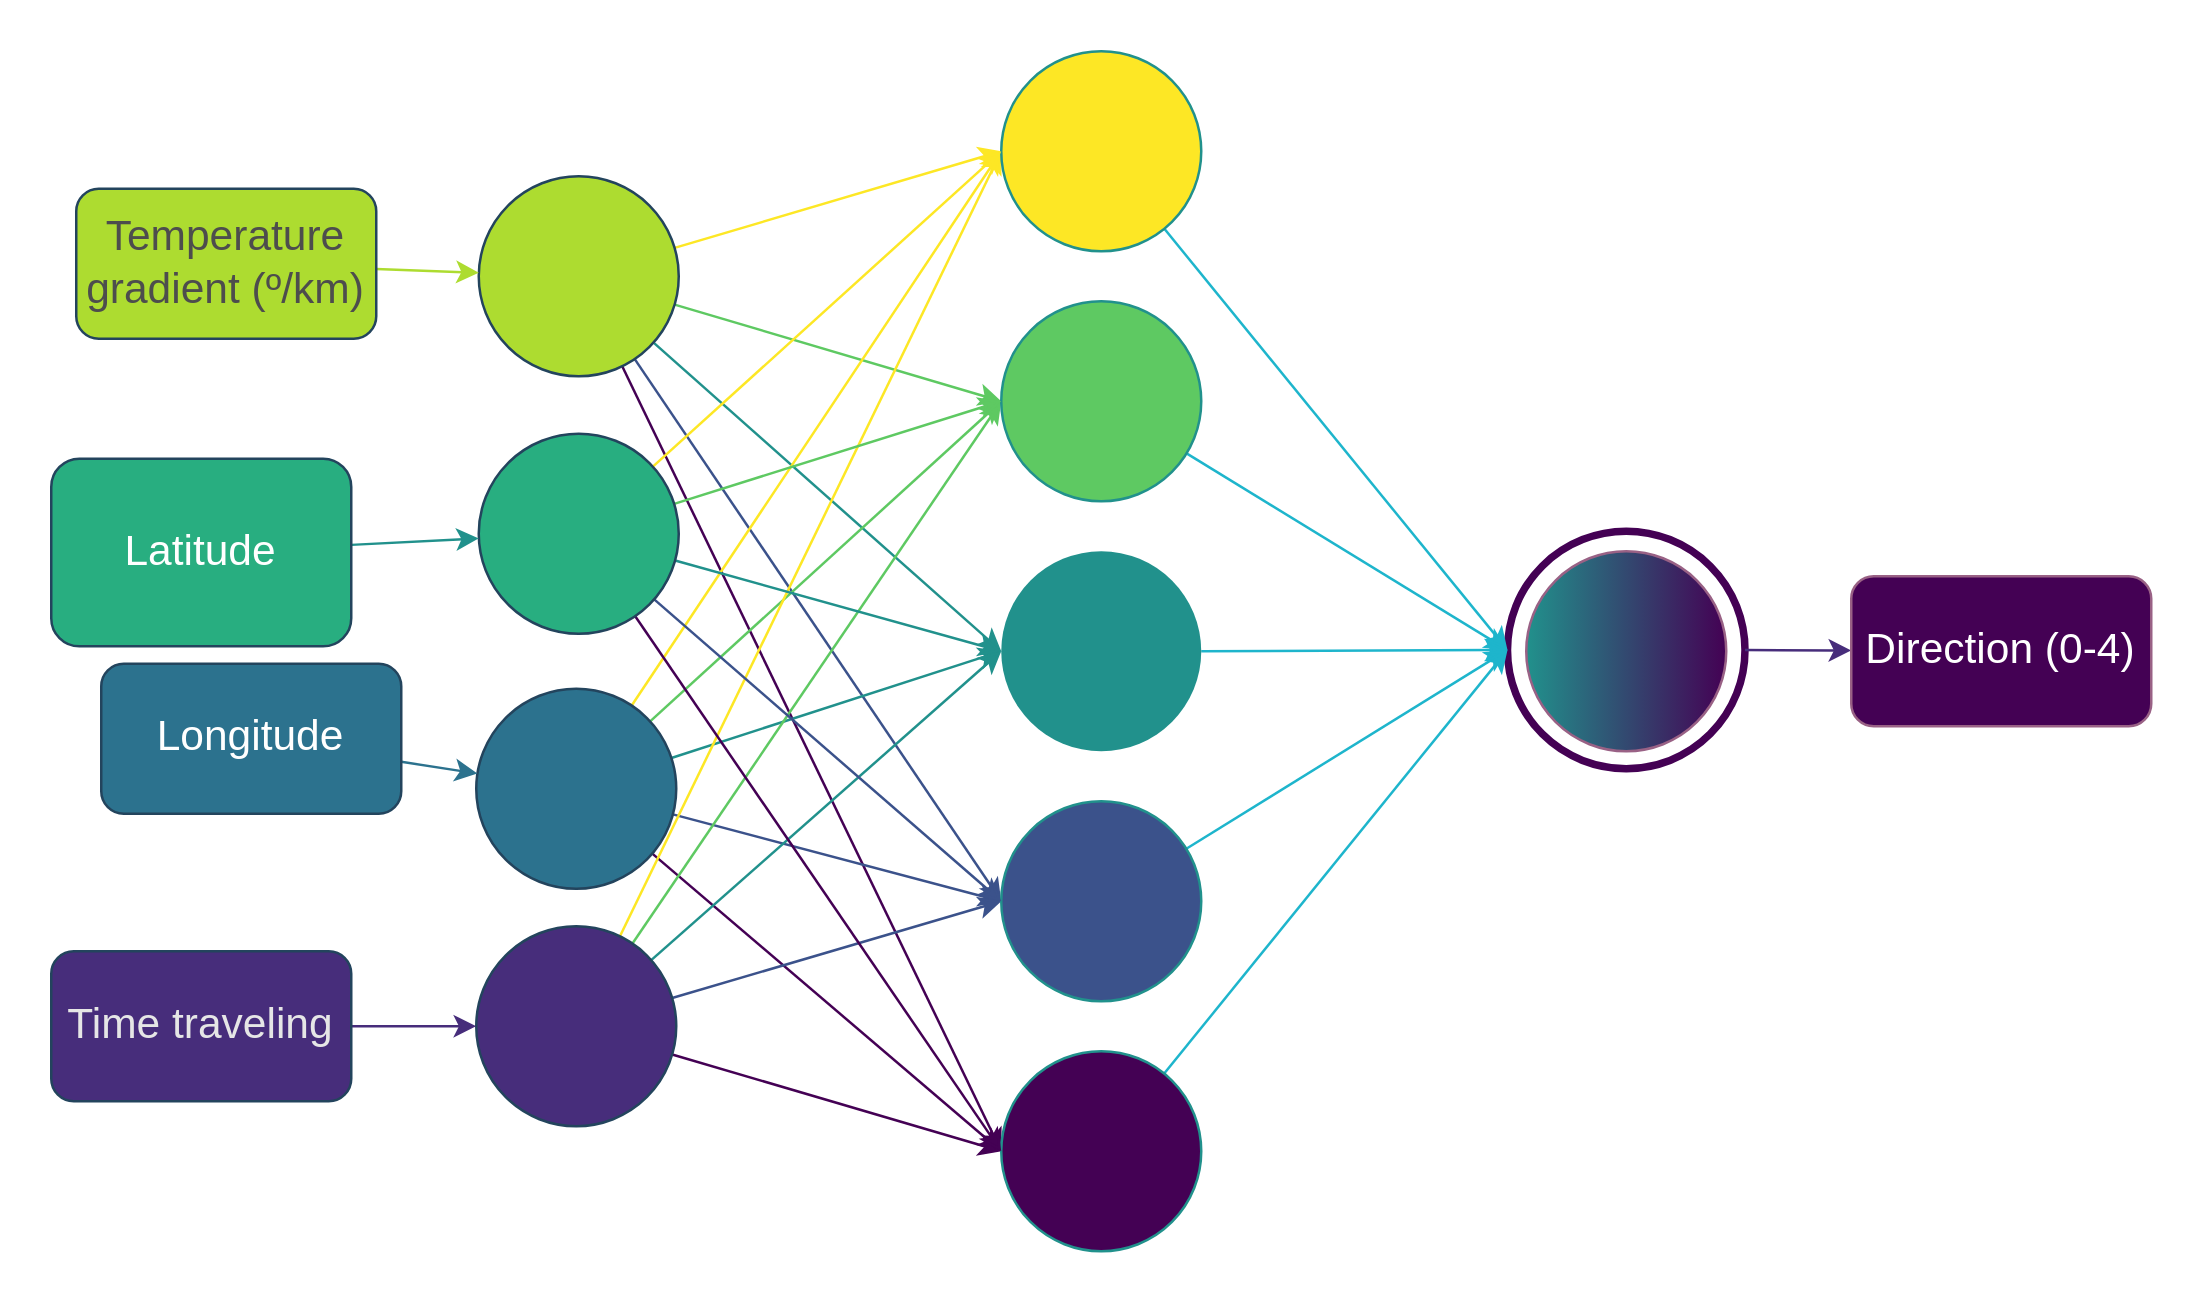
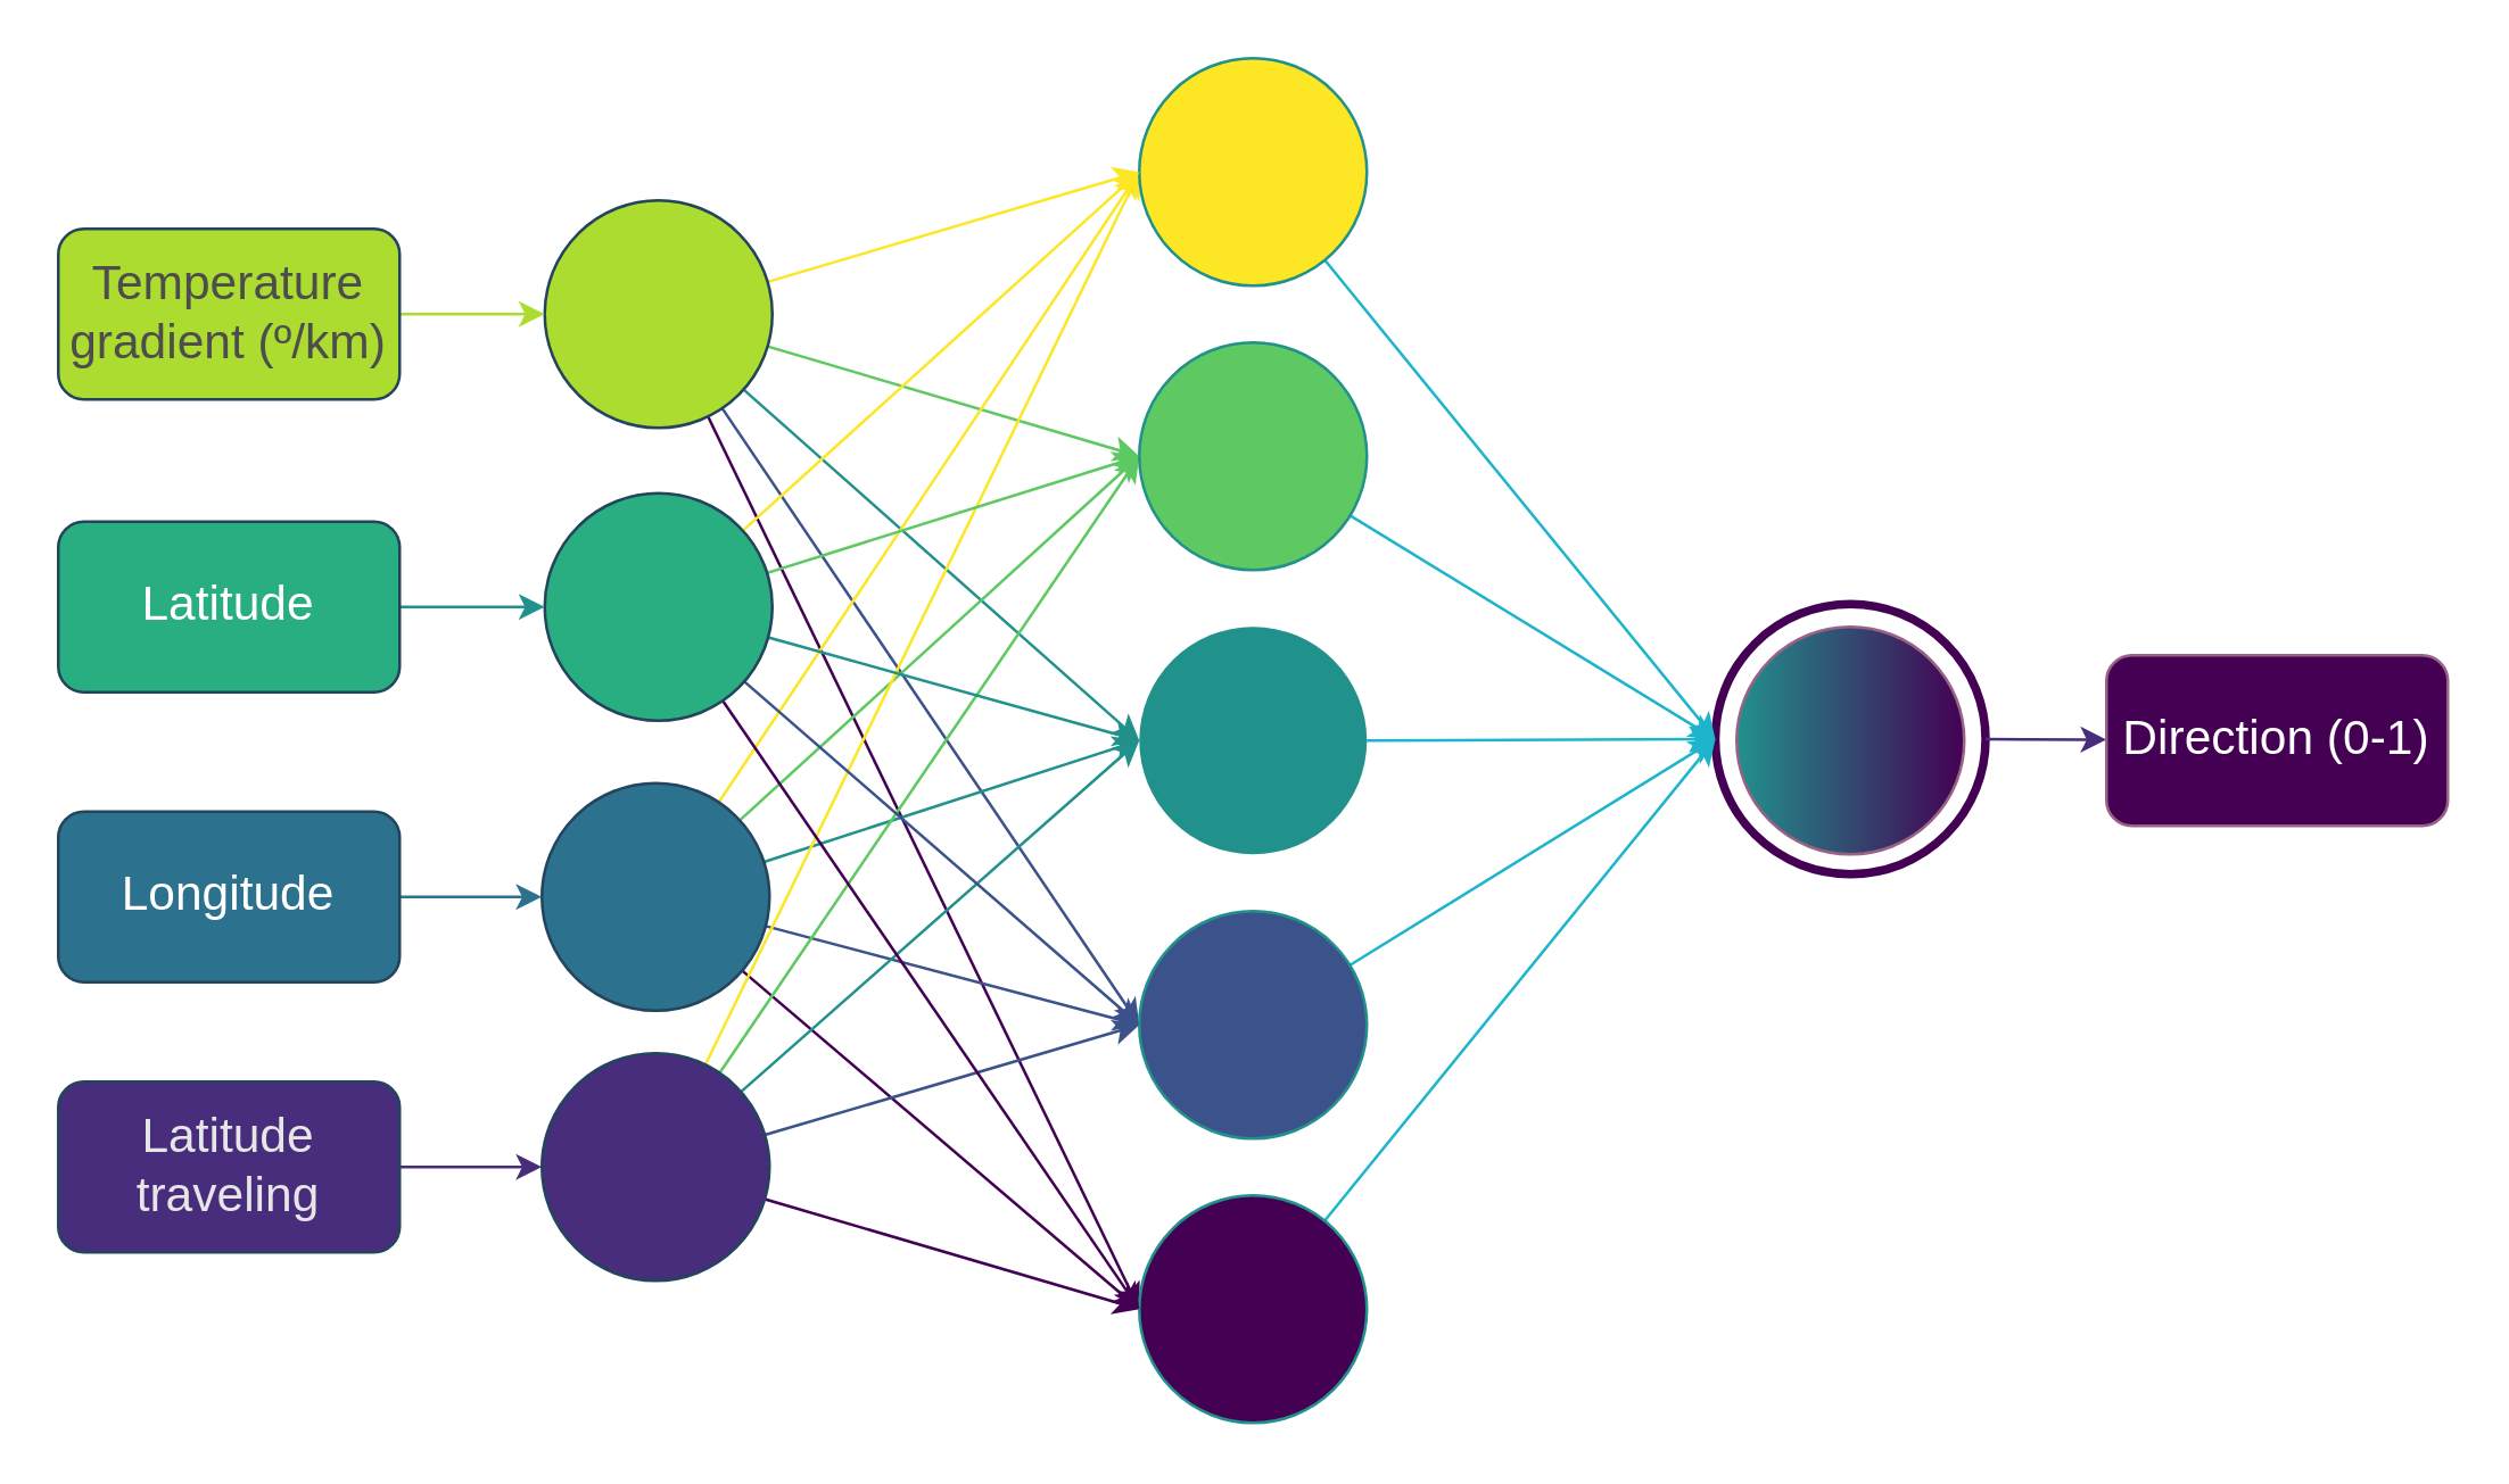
- <mxCell id="22" value="Temperature&lt;br style=&quot;font-size: 17px;&quot;&gt;gradient (º/km)" style="rounded=1;whiteSpace=wrap;html=1;fillColor=#ADDC30;strokeColor=#23445d;gradientColor=none;gradientDirection=east;fontColor=#4D4D4D;labelBorderColor=none;labelBackgroundColor=none;fontSize=17;" parent="1" vertex="1"><mxGeometry x="30" y="75" width="120" height="60" as="geometry" /></mxCell>
+ <mxCell id="22" value="Temperature&lt;br style=&quot;font-size: 17px;&quot;&gt;gradient (º/km)" style="rounded=1;whiteSpace=wrap;html=1;fillColor=#ADDC30;strokeColor=#23445d;gradientColor=none;gradientDirection=east;fontColor=#4D4D4D;labelBorderColor=none;labelBackgroundColor=none;fontSize=17;" parent="1" vertex="1"><mxGeometry x="20" y="80" width="120" height="60" as="geometry" /></mxCell>
- <mxCell id="47" value="Latitude" style="rounded=1;whiteSpace=wrap;html=1;fillColor=#28AE80;strokeColor=#23445d;gradientColor=none;gradientDirection=east;fontColor=#FFFFFF;fontSize=17;" parent="1" vertex="1"><mxGeometry x="20" y="183" width="120" height="75" as="geometry" /></mxCell>
+ <mxCell id="47" value="Latitude" style="rounded=1;whiteSpace=wrap;html=1;fillColor=#28AE80;strokeColor=#23445d;gradientColor=none;gradientDirection=east;fontColor=#FFFFFF;fontSize=17;" parent="1" vertex="1"><mxGeometry x="20" y="183" width="120" height="60" as="geometry" /></mxCell>
- <mxCell id="33" value="Direction (0-4)" style="rounded=1;whiteSpace=wrap;html=1;fillColor=#440154;strokeColor=#996185;gradientColor=none;fontColor=#FFFFFF;fontSize=17;" parent="1" vertex="1"><mxGeometry x="740" y="230" width="120" height="60" as="geometry" /></mxCell>
+ <mxCell id="33" value="Direction (0-1)" style="rounded=1;whiteSpace=wrap;html=1;fillColor=#440154;strokeColor=#996185;gradientColor=none;fontColor=#FFFFFF;fontSize=17;" parent="1" vertex="1"><mxGeometry x="740" y="230" width="120" height="60" as="geometry" /></mxCell>
- <mxCell id="24" value="Longitude" style="rounded=1;whiteSpace=wrap;html=1;fillColor=#2C728E;strokeColor=#23445d;gradientColor=none;gradientDirection=east;fontColor=#FFFFFF;fontSize=17;" parent="1" vertex="1"><mxGeometry x="40" y="265" width="120" height="60" as="geometry" /></mxCell>
+ <mxCell id="24" value="Longitude" style="rounded=1;whiteSpace=wrap;html=1;fillColor=#2C728E;strokeColor=#23445d;gradientColor=none;gradientDirection=east;fontColor=#FFFFFF;fontSize=17;" parent="1" vertex="1"><mxGeometry x="20" y="285" width="120" height="60" as="geometry" /></mxCell>
- <mxCell id="26" value="Time traveling" style="rounded=1;whiteSpace=wrap;html=1;fillColor=#472D7B;strokeColor=#23445d;gradientColor=none;gradientDirection=east;fontColor=#E6E6E6;fontSize=17;" parent="1" vertex="1"><mxGeometry x="20" y="380" width="120" height="60" as="geometry" /></mxCell>
+ <mxCell id="26" value="Latitude traveling" style="rounded=1;whiteSpace=wrap;html=1;fillColor=#472D7B;strokeColor=#23445d;gradientColor=none;gradientDirection=east;fontColor=#E6E6E6;fontSize=17;" parent="1" vertex="1"><mxGeometry x="20" y="380" width="120" height="60" as="geometry" /></mxCell>
